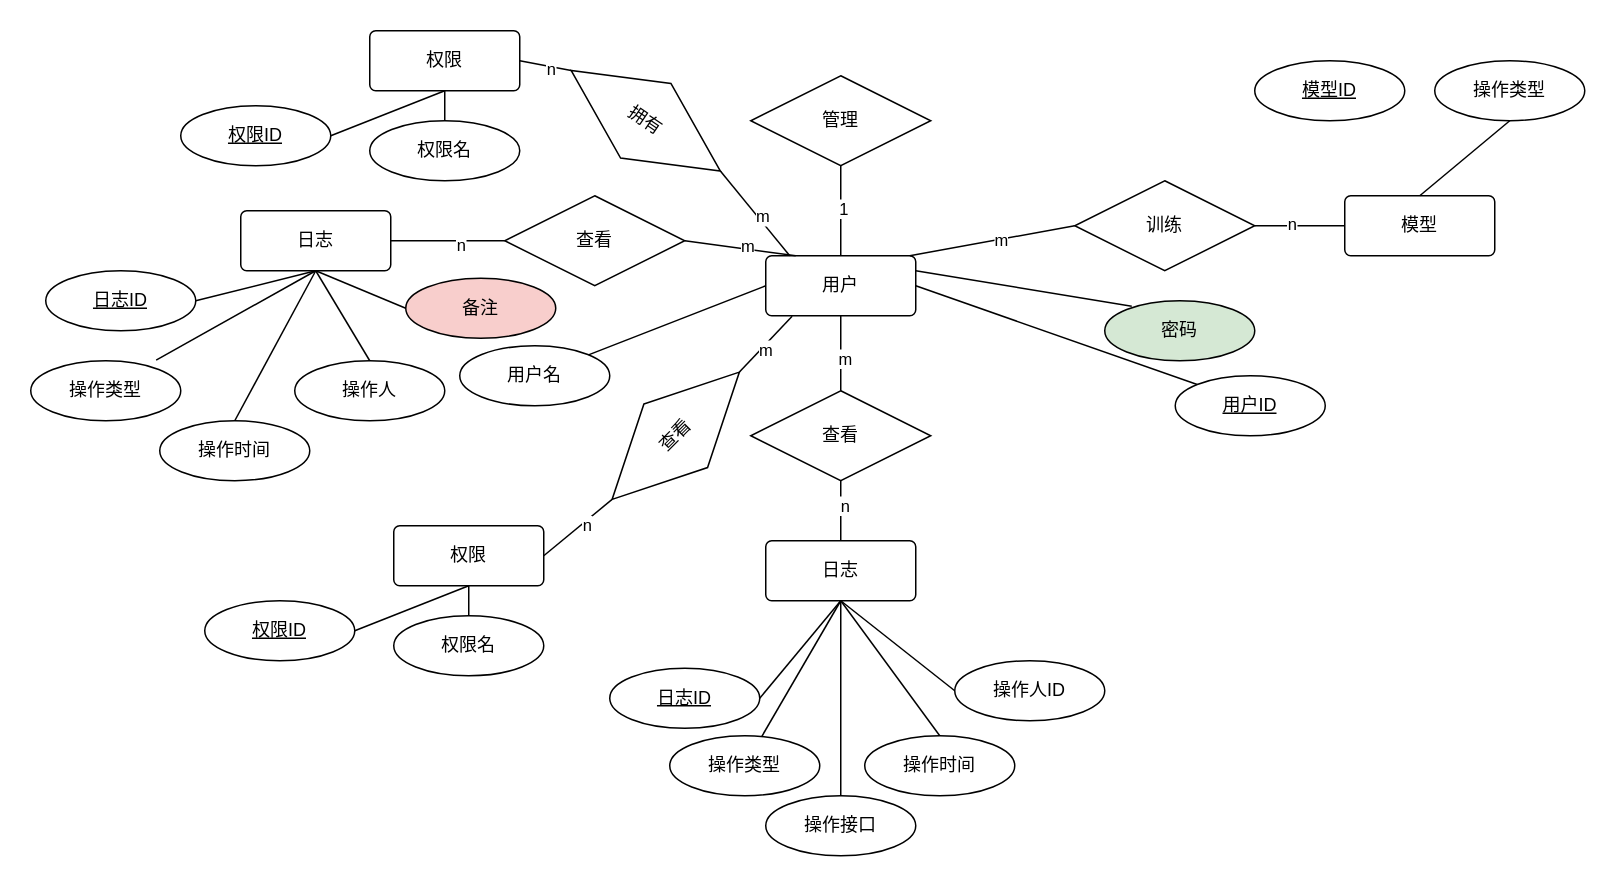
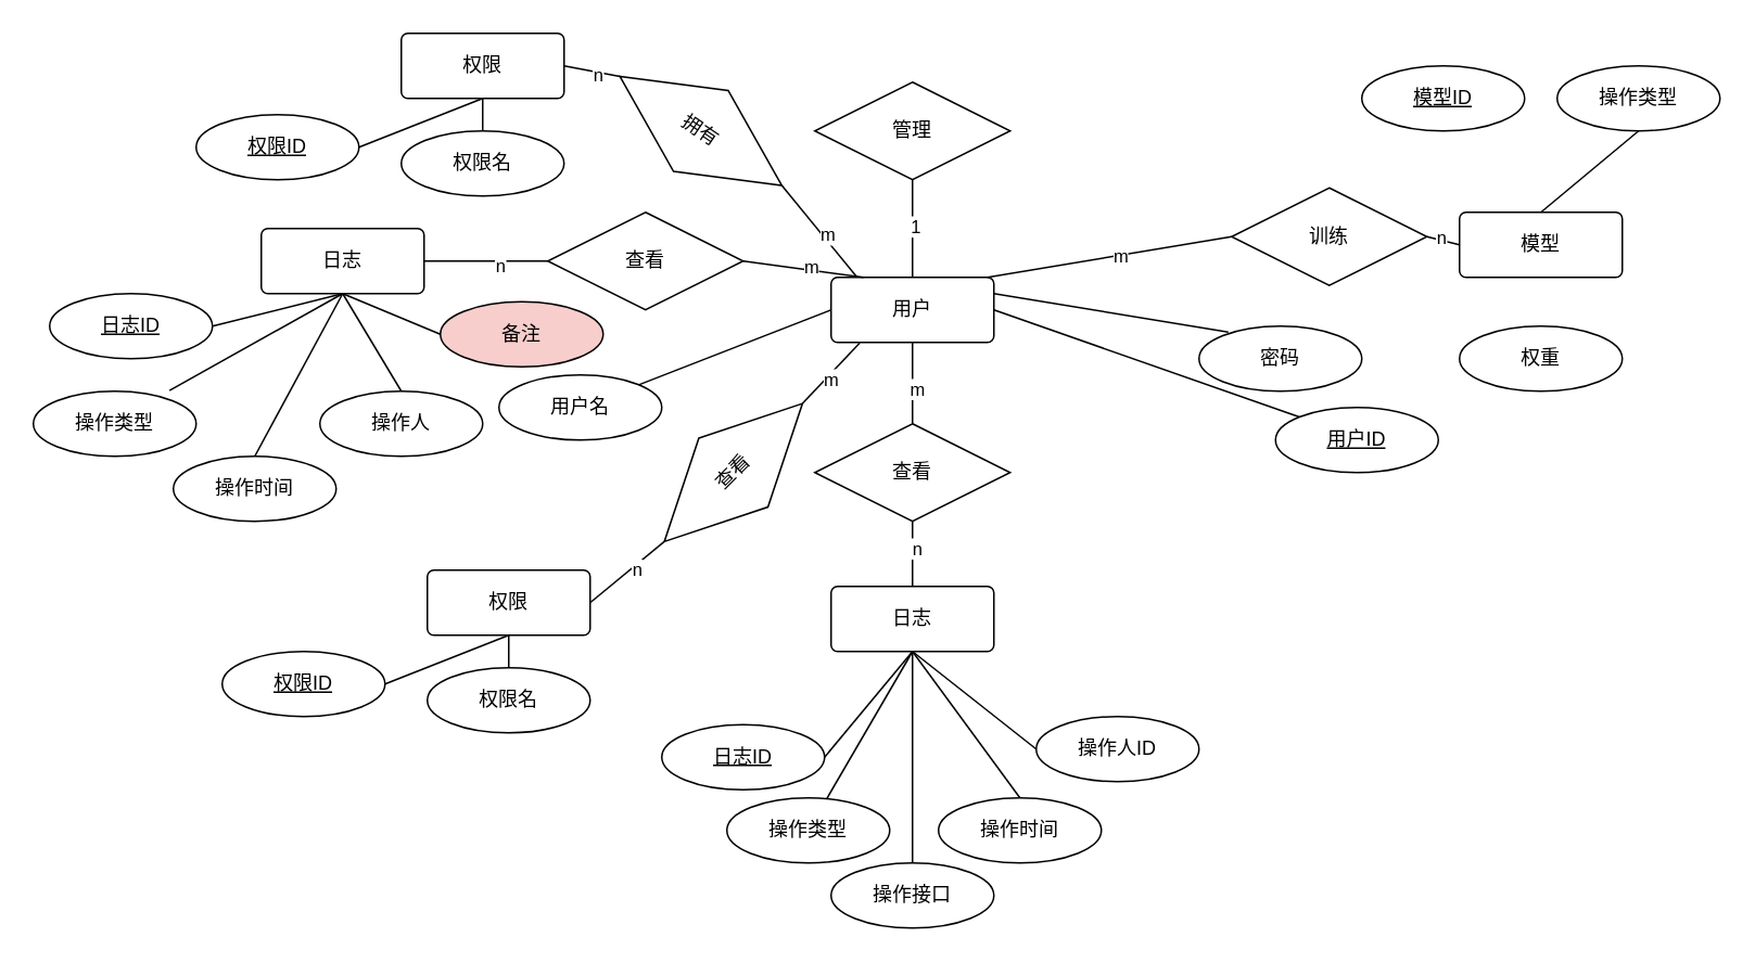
- <mxCell id="29" value="训练" style="shape=rhombus;perimeter=rhombusPerimeter;whiteSpace=wrap;html=1;align=center;" vertex="1" parent="1"><mxGeometry x="716" y="120" width="120" height="60" as="geometry" /></mxCell>
+ <mxCell id="29" value="训练" style="shape=rhombus;perimeter=rhombusPerimeter;whiteSpace=wrap;html=1;align=center;" vertex="1" parent="1"><mxGeometry x="756" y="115" width="120" height="60" as="geometry" /></mxCell>
- <mxCell id="28" value="密码" style="ellipse;whiteSpace=wrap;html=1;align=center;fillColor=#d5e8d4;" vertex="1" parent="1"><mxGeometry x="736" y="200" width="100" height="40" as="geometry" /></mxCell>
+ <mxCell id="28" value="密码" style="ellipse;whiteSpace=wrap;html=1;align=center;" vertex="1" parent="1"><mxGeometry x="736" y="200" width="100" height="40" as="geometry" /></mxCell>
+ <mxCell id="36" value="权重" style="ellipse;whiteSpace=wrap;html=1;align=center;" vertex="1" parent="1"><mxGeometry x="896" y="200" width="100" height="40" as="geometry" /></mxCell>
